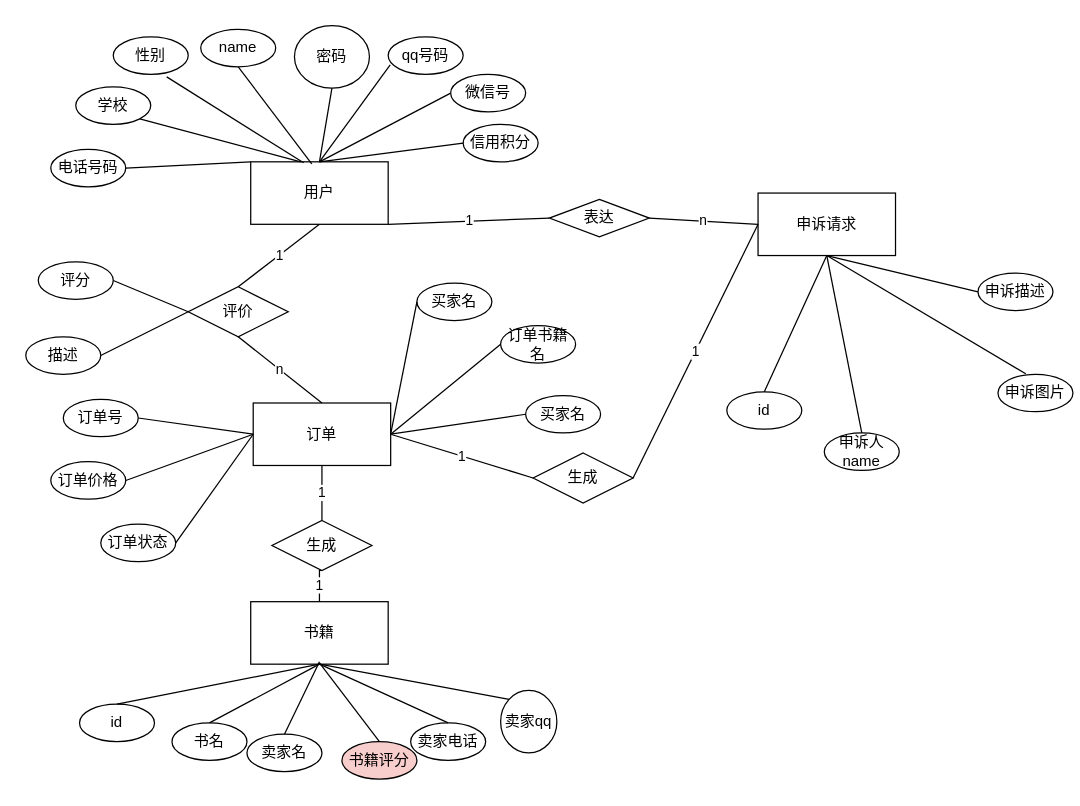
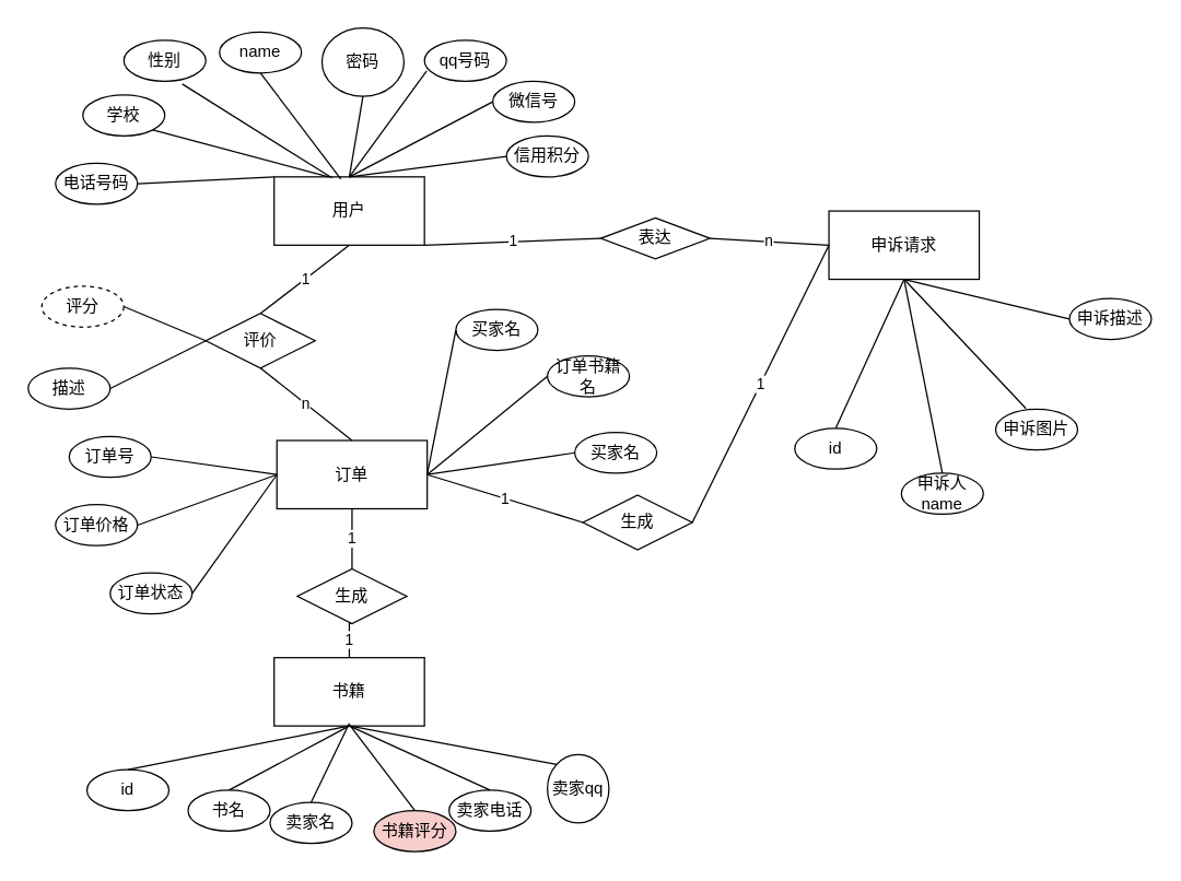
- <mxCell id="11" value="评分" style="ellipse;whiteSpace=wrap;html=1;" parent="1" vertex="1"><mxGeometry x="30" y="209" width="60" height="30" as="geometry" /></mxCell>
+ <mxCell id="11" value="评分" style="ellipse;whiteSpace=wrap;html=1;dashed=1;" parent="1" vertex="1"><mxGeometry x="30" y="209" width="60" height="30" as="geometry" /></mxCell>
- <mxCell id="44" value="申诉图片" style="ellipse;whiteSpace=wrap;html=1;" parent="1" vertex="1"><mxGeometry x="798" y="299" width="60" height="30" as="geometry" /></mxCell>
+ <mxCell id="44" value="申诉图片" style="ellipse;whiteSpace=wrap;html=1;" parent="1" vertex="1"><mxGeometry x="728" y="299" width="60" height="30" as="geometry" /></mxCell>
